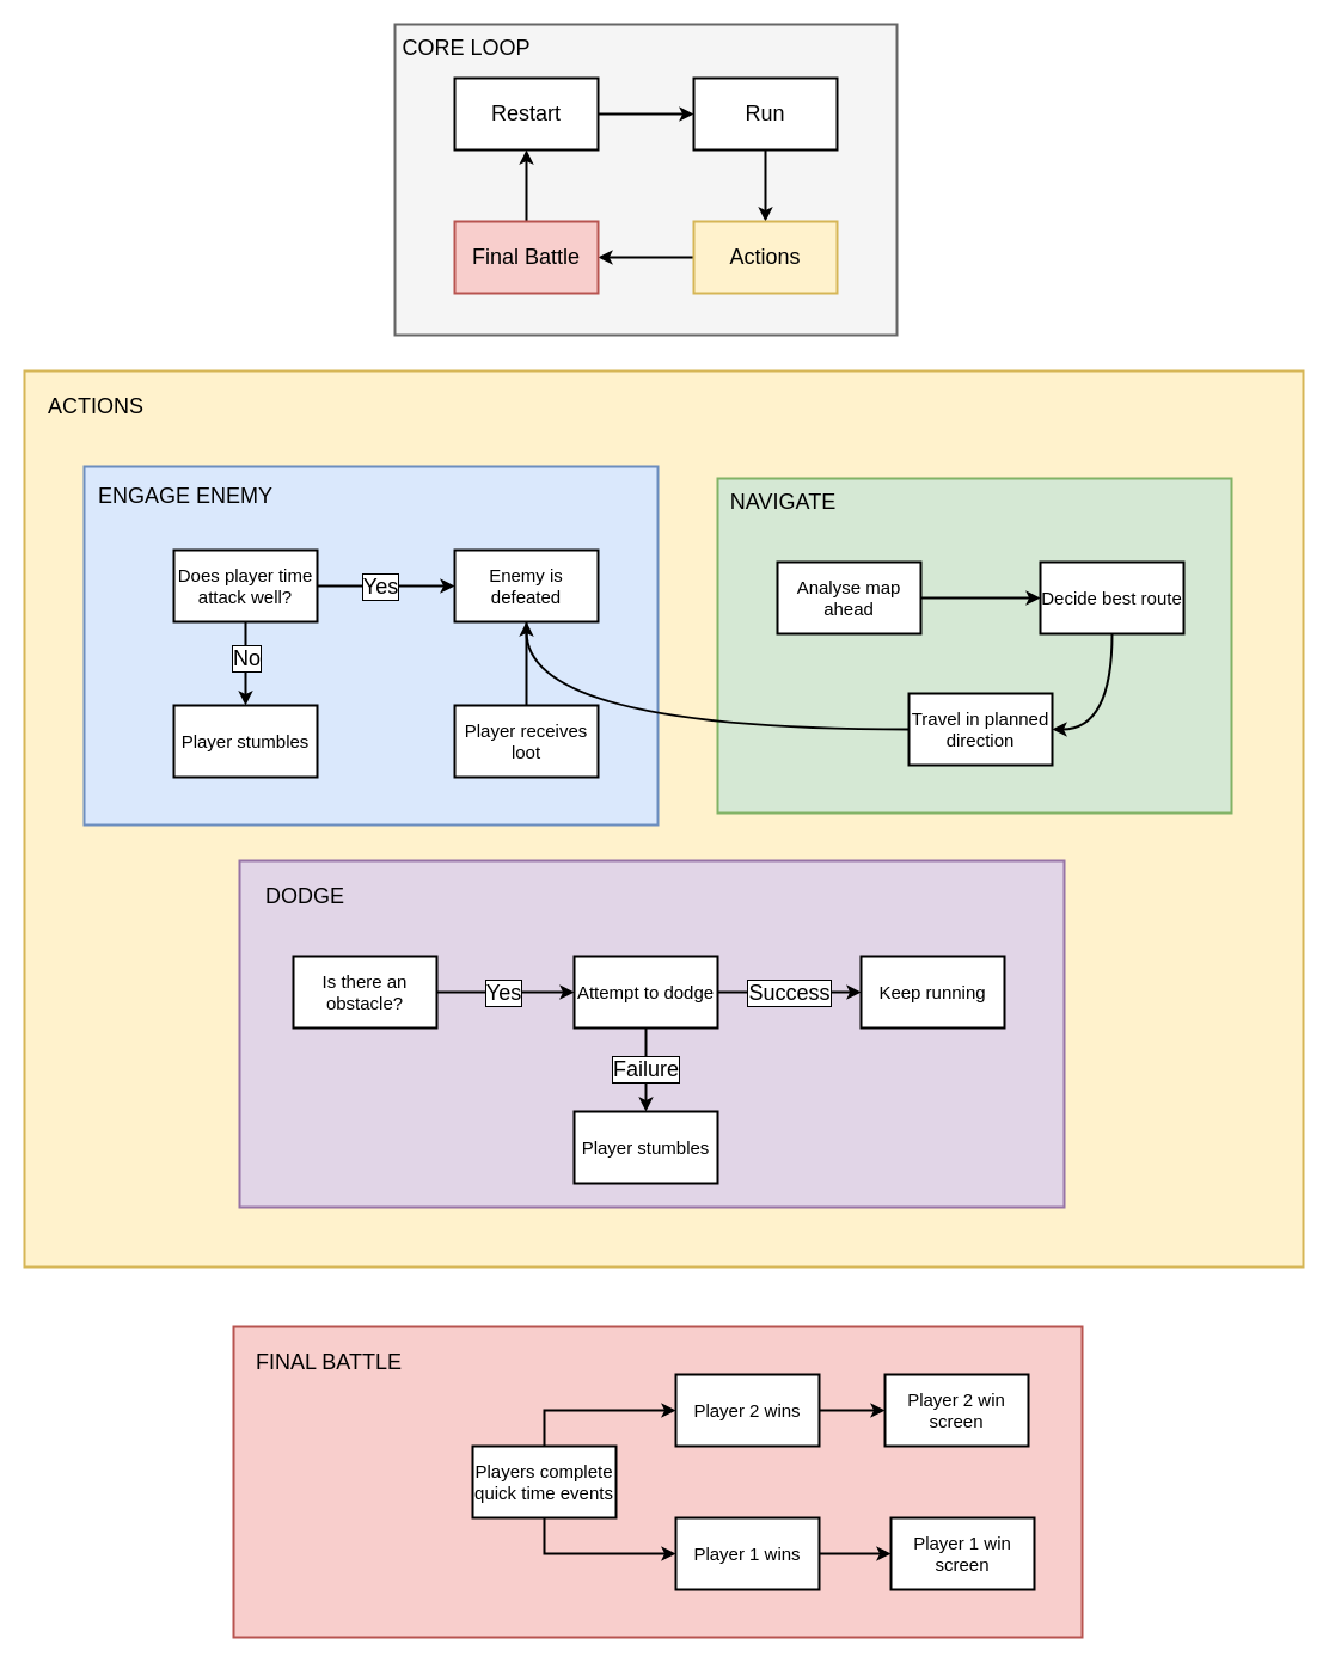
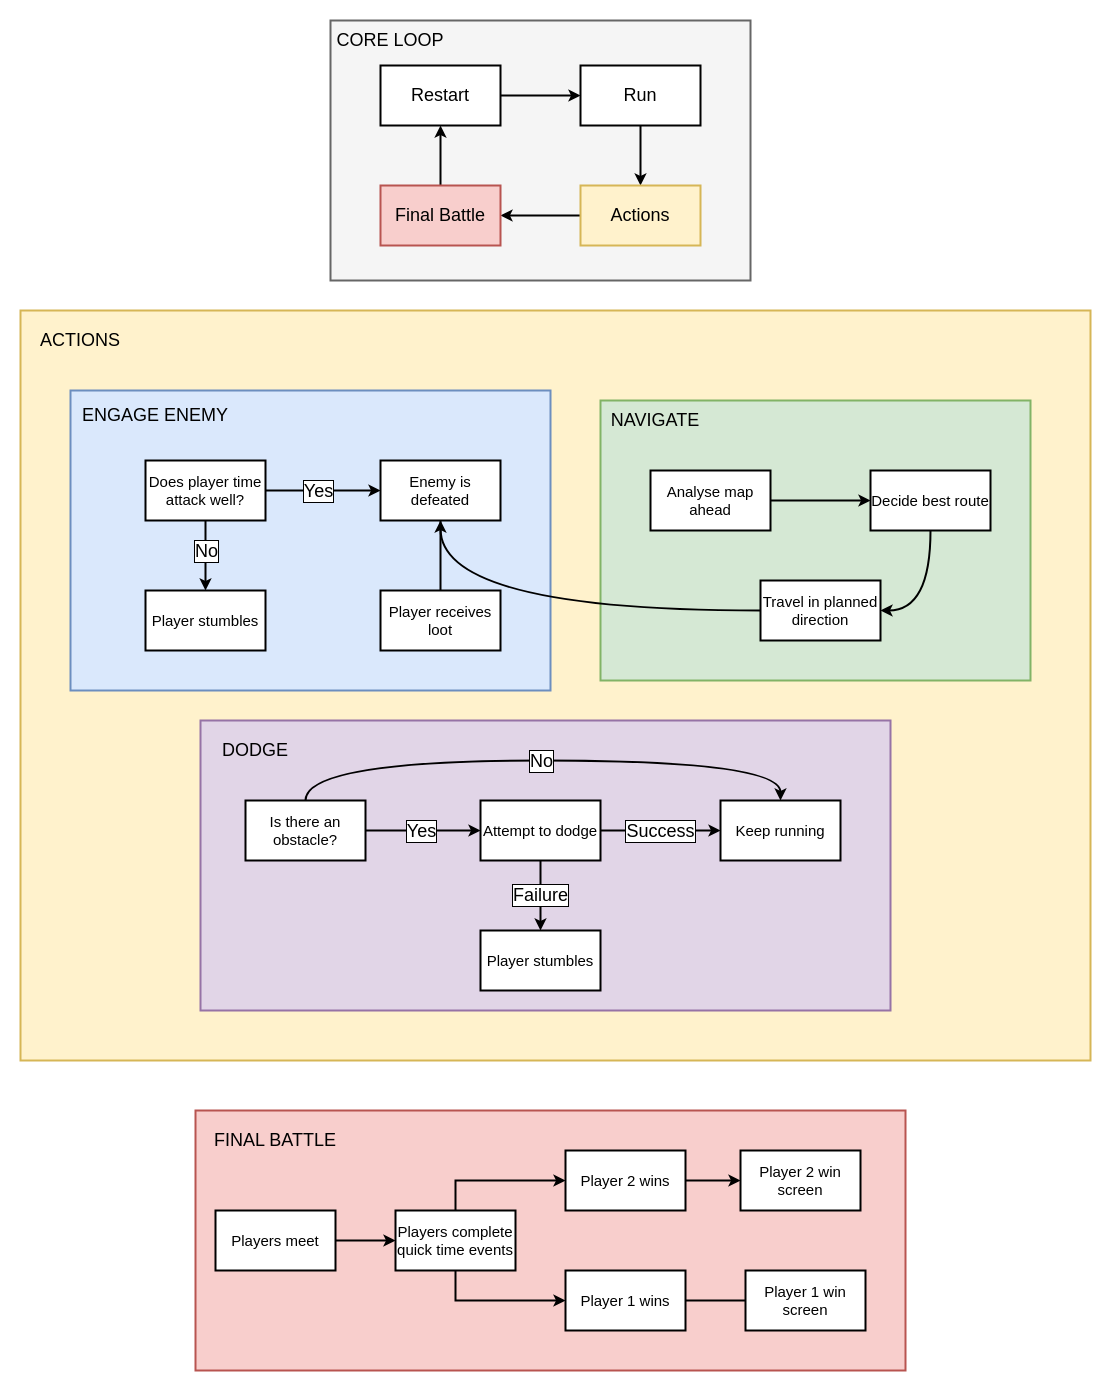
+ <mxCell id="20" style="edgeStyle=orthogonalEdgeStyle;curved=1;orthogonalLoop=1;jettySize=auto;html=1;exitX=0.5;exitY=0;exitDx=0;exitDy=0;entryX=0.5;entryY=0;entryDx=0;entryDy=0;fontSize=18;strokeWidth=2;" parent="1" source="22" target="45" edge="1"><mxGeometry relative="1" as="geometry"><Array as="points"><mxPoint x="305" y="760" /><mxPoint x="780" y="760" /></Array></mxGeometry></mxCell>
+ <mxCell id="21" value="No" style="edgeLabel;html=1;align=center;verticalAlign=middle;resizable=0;points=[];fontSize=18;labelBorderColor=#000000;" parent="20" vertex="1" connectable="0"><mxGeometry x="-0.072" relative="1" as="geometry"><mxPoint x="17.76" as="offset" /></mxGeometry></mxCell>
+ <mxCell id="49" value="Players meet" style="rounded=0;whiteSpace=wrap;html=1;fontSize=15;strokeWidth=2;" parent="1" vertex="1"><mxGeometry x="215" y="1210" width="120" height="60" as="geometry" /></mxCell>
+ <mxCell id="48" style="edgeStyle=orthogonalEdgeStyle;rounded=0;orthogonalLoop=1;jettySize=auto;html=1;strokeWidth=2;" parent="1" source="49" target="52" edge="1"><mxGeometry relative="1" as="geometry" /></mxCell>
- <mxCell id="53" style="edgeStyle=orthogonalEdgeStyle;rounded=0;orthogonalLoop=1;jettySize=auto;html=1;strokeWidth=2;" parent="1" source="54" target="58" edge="1"><mxGeometry relative="1" as="geometry" /></mxCell>
+ <mxCell id="53" style="edgeStyle=orthogonalEdgeStyle;rounded=0;orthogonalLoop=1;jettySize=auto;html=1;strokeWidth=2;endArrow=none;" parent="1" source="54" target="58" edge="1"><mxGeometry relative="1" as="geometry" /></mxCell>
